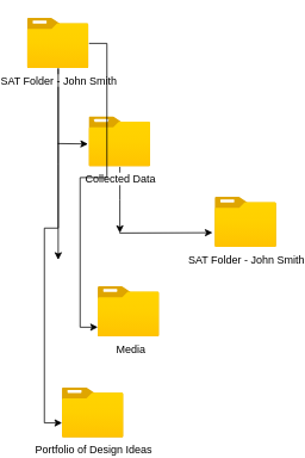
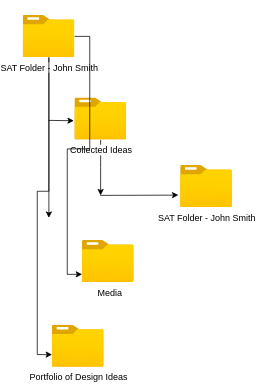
- <mxCell id="5" value="Collected Data" style="image;aspect=fixed;html=1;points=[];align=center;fontSize=12;image=img/lib/azure2/general/Folder_Blank.svg;" vertex="1" parent="1"><mxGeometry x="89" y="130" width="69" height="56.0" as="geometry" /></mxCell>
+ <mxCell id="5" value="Collected Ideas" style="image;aspect=fixed;html=1;points=[];align=center;fontSize=12;image=img/lib/azure2/general/Folder_Blank.svg;" vertex="1" parent="1"><mxGeometry x="89" y="130" width="69" height="56.0" as="geometry" /></mxCell>
